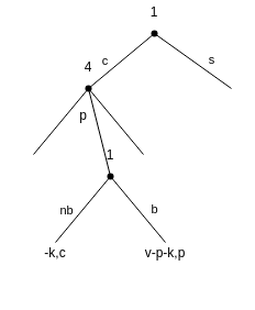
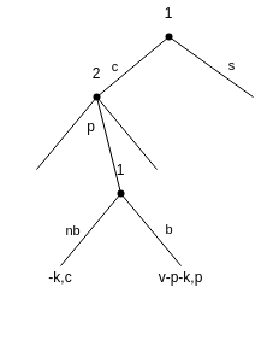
- <mxCell id="4" value="4" style="shape=waypoint;sketch=0;fillStyle=solid;size=6;pointerEvents=1;points=[];fillColor=none;resizable=0;rotatable=0;perimeter=centerPerimeter;snapToPoint=1;align=center;verticalAlign=bottom;labelPosition=center;verticalLabelPosition=top;" vertex="1" parent="1"><mxGeometry x="70" y="70" width="20" height="20" as="geometry" /></mxCell>
+ <mxCell id="4" value="2" style="shape=waypoint;sketch=0;fillStyle=solid;size=6;pointerEvents=1;points=[];fillColor=none;resizable=0;rotatable=0;perimeter=centerPerimeter;snapToPoint=1;align=center;verticalAlign=bottom;labelPosition=center;verticalLabelPosition=top;" vertex="1" parent="1"><mxGeometry x="70" y="70" width="20" height="20" as="geometry" /></mxCell>
